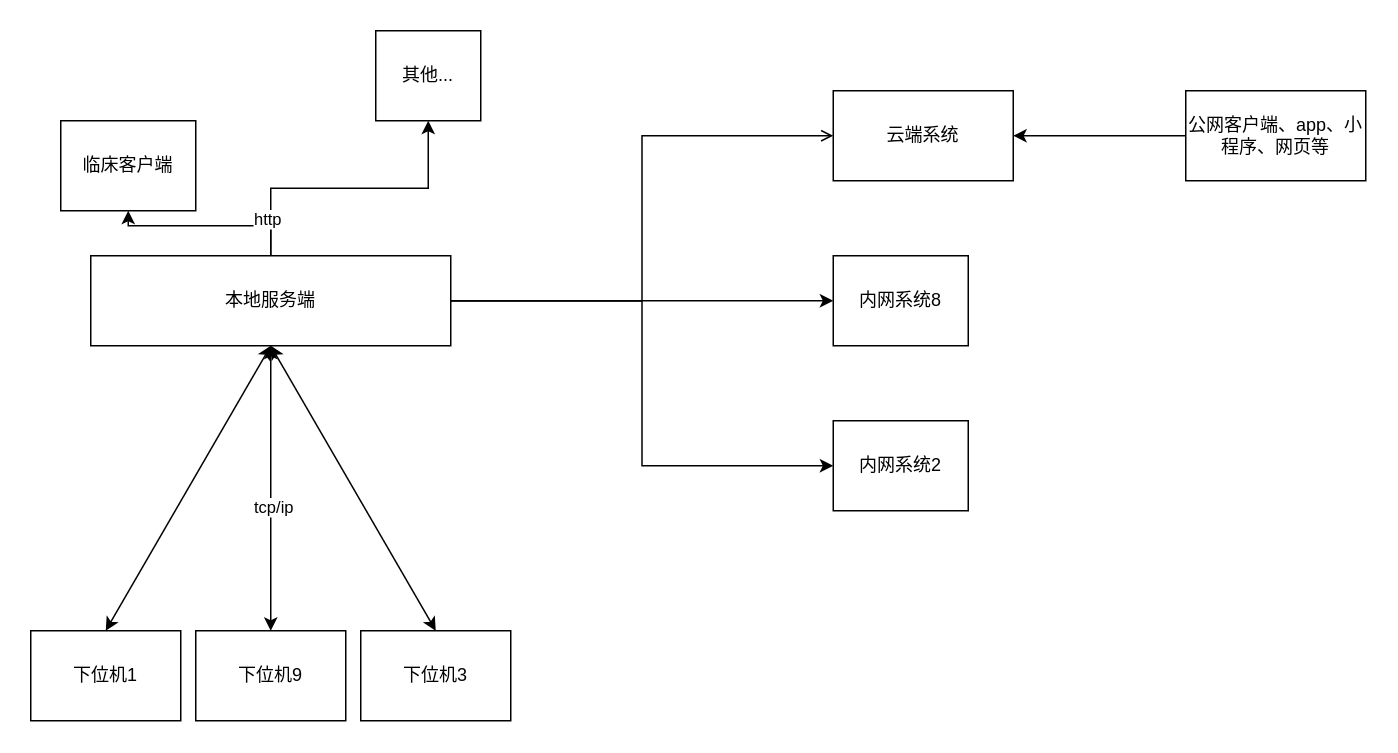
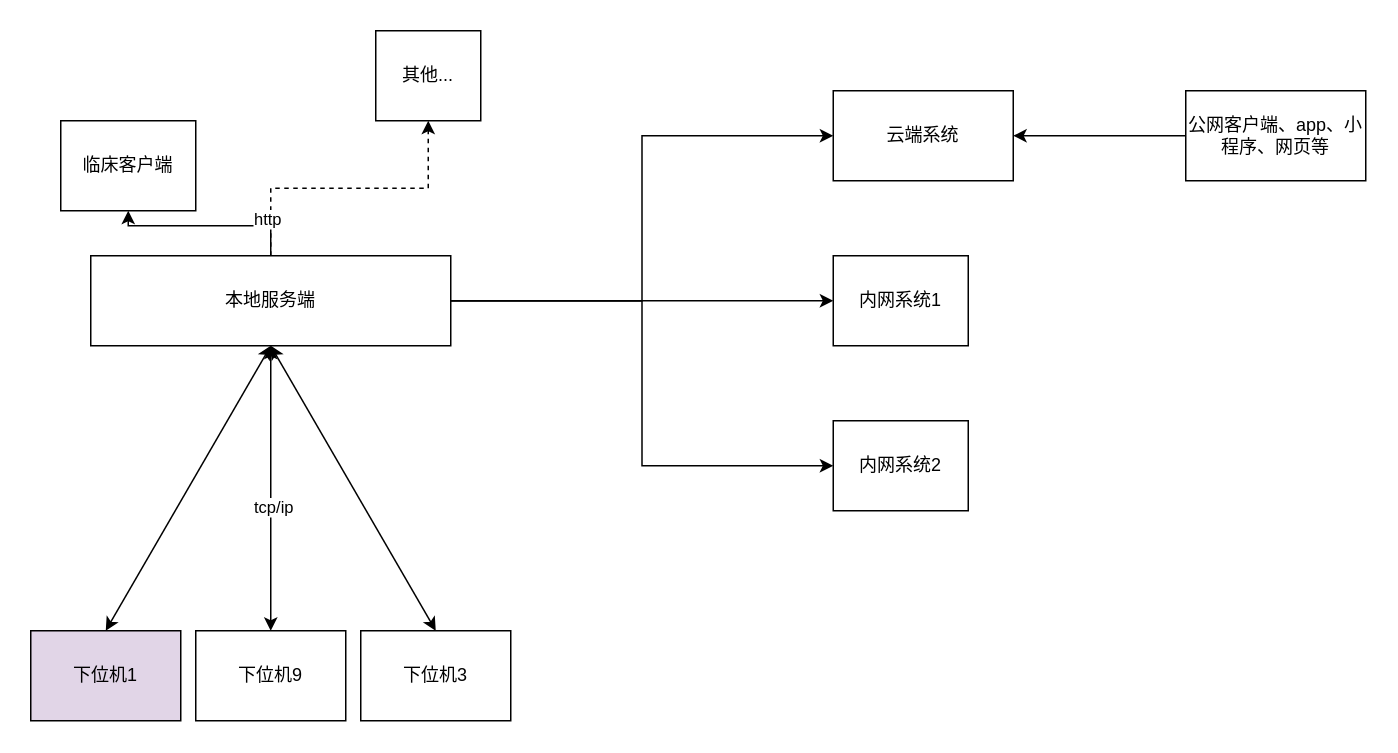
- <mxCell id="4" style="edgeStyle=orthogonalEdgeStyle;rounded=0;orthogonalLoop=1;jettySize=auto;html=1;entryX=0;entryY=0.5;entryDx=0;entryDy=0;endArrow=open;" edge="1" parent="1" source="8" target="19"><mxGeometry relative="1" as="geometry" /></mxCell>
+ <mxCell id="4" style="edgeStyle=orthogonalEdgeStyle;rounded=0;orthogonalLoop=1;jettySize=auto;html=1;entryX=0;entryY=0.5;entryDx=0;entryDy=0;" edge="1" parent="1" source="8" target="19"><mxGeometry relative="1" as="geometry" /></mxCell>
- <mxCell id="6" style="edgeStyle=orthogonalEdgeStyle;rounded=0;orthogonalLoop=1;jettySize=auto;html=1;entryX=0.5;entryY=1;entryDx=0;entryDy=0;" edge="1" parent="1" source="8" target="22"><mxGeometry relative="1" as="geometry" /></mxCell>
+ <mxCell id="6" style="edgeStyle=orthogonalEdgeStyle;rounded=0;orthogonalLoop=1;jettySize=auto;html=1;entryX=0.5;entryY=1;entryDx=0;entryDy=0;dashed=1;" edge="1" parent="1" source="8" target="22"><mxGeometry relative="1" as="geometry" /></mxCell>
- <mxCell id="17" value="内网系统8" style="rounded=0;whiteSpace=wrap;html=1;" vertex="1" parent="1"><mxGeometry x="555" y="170" width="90" height="60" as="geometry" /></mxCell>
+ <mxCell id="17" value="内网系统1" style="rounded=0;whiteSpace=wrap;html=1;" vertex="1" parent="1"><mxGeometry x="555" y="170" width="90" height="60" as="geometry" /></mxCell>
- <mxCell id="9" value="下位机1" style="rounded=0;whiteSpace=wrap;html=1;" vertex="1" parent="1"><mxGeometry x="20" y="420" width="100" height="60" as="geometry" /></mxCell>
+ <mxCell id="9" value="下位机1" style="rounded=0;whiteSpace=wrap;html=1;fillColor=#e1d5e7;" vertex="1" parent="1"><mxGeometry x="20" y="420" width="100" height="60" as="geometry" /></mxCell>
